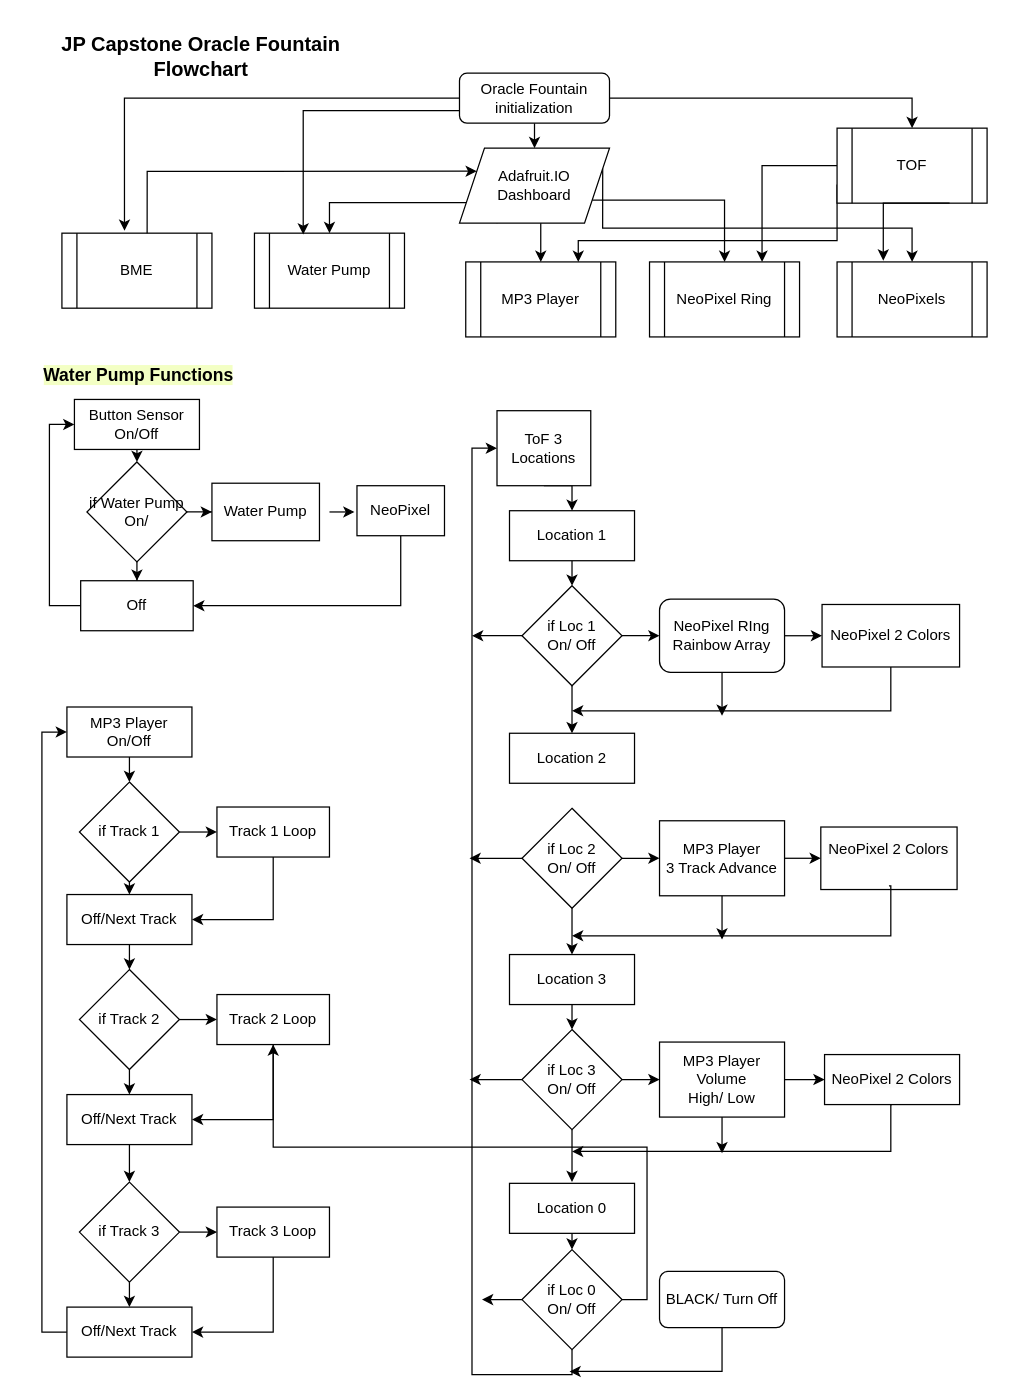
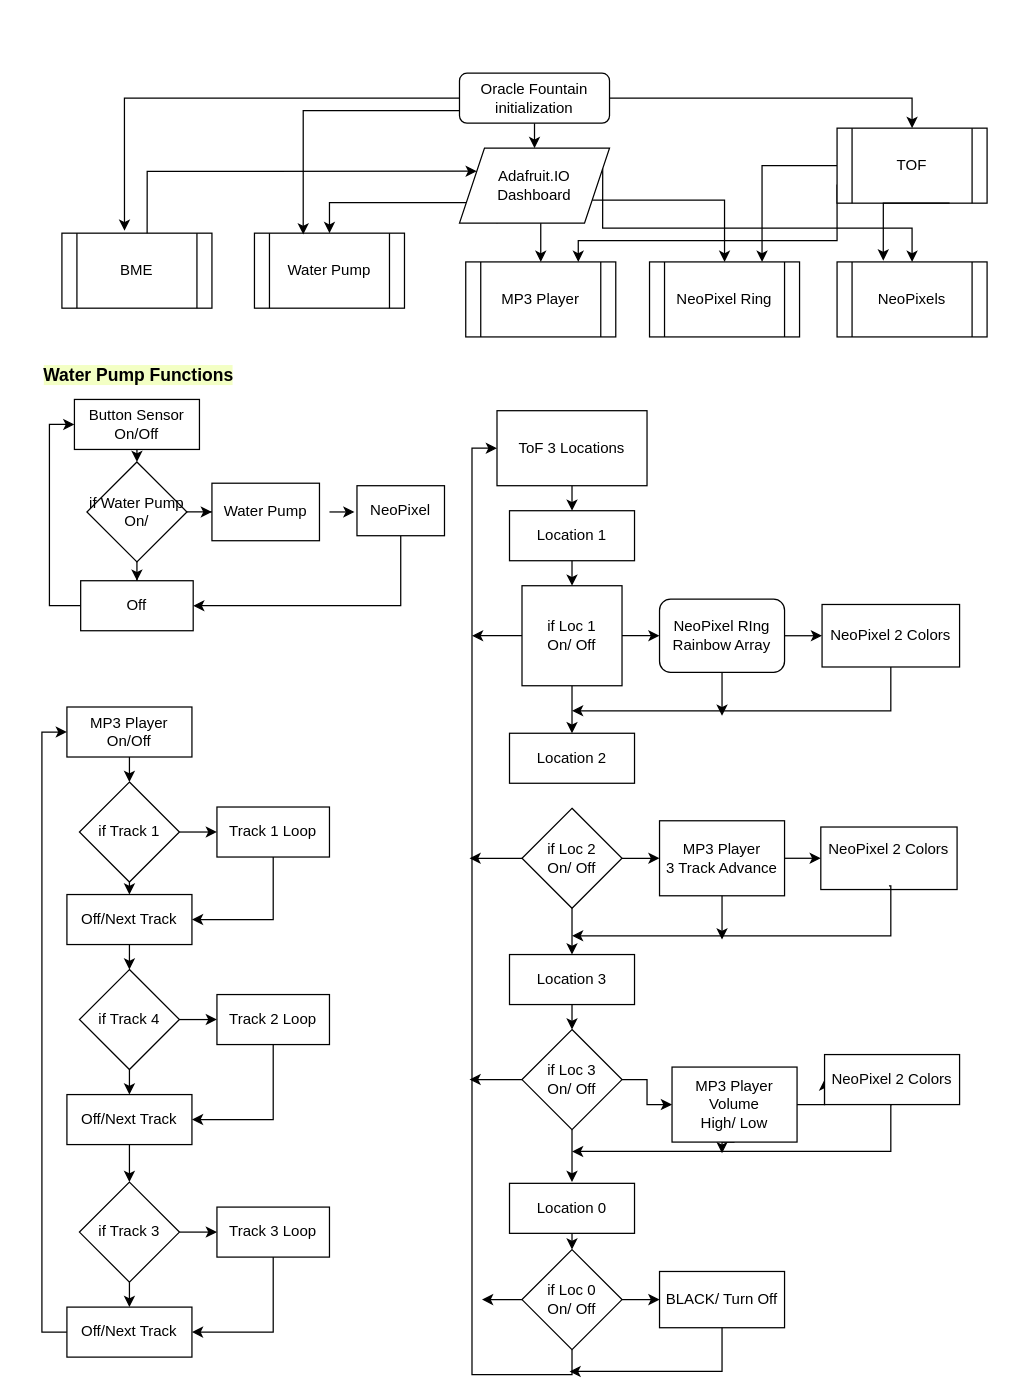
- <mxCell id="85" value="&lt;font style=&quot;font-size: 16px;&quot;&gt;&lt;b&gt;JP Capstone Oracle Fountain&lt;/b&gt;&lt;/font&gt;&lt;div&gt;&lt;font style=&quot;font-size: 16px;&quot;&gt;&lt;b&gt;Flowchart&lt;/b&gt;&lt;/font&gt;&lt;/div&gt;" style="text;html=1;align=center;verticalAlign=middle;resizable=0;points=[];autosize=1;strokeColor=none;fillColor=none;" parent="1" vertex="1"><mxGeometry x="35" y="20" width="250" height="50" as="geometry" /></mxCell>
- <mxCell id="51" value="ToF 3 Locations" style="rounded=0;whiteSpace=wrap;html=1;" parent="1" vertex="1"><mxGeometry x="397" y="328" width="75" height="60" as="geometry" /></mxCell>
+ <mxCell id="51" value="ToF 3 Locations" style="rounded=0;whiteSpace=wrap;html=1;" parent="1" vertex="1"><mxGeometry x="397" y="328" width="120" height="60" as="geometry" /></mxCell>
- <mxCell id="55" value="if Loc 1&lt;div&gt;On/ Off&lt;/div&gt;" style="rhombus;whiteSpace=wrap;html=1;" parent="1" vertex="1"><mxGeometry x="417" y="468" width="80" height="80" as="geometry" /></mxCell>
+ <mxCell id="55" value="if Loc 1&lt;div&gt;On/ Off&lt;/div&gt;" style="whiteSpace=wrap;html=1;rounded=0;" parent="1" vertex="1"><mxGeometry x="417" y="468" width="80" height="80" as="geometry" /></mxCell>
- <mxCell id="36" value="if Track 2" style="rhombus;whiteSpace=wrap;html=1;" parent="1" vertex="1"><mxGeometry x="63" y="775" width="80" height="80" as="geometry" /></mxCell>
+ <mxCell id="36" value="if Track 4" style="rhombus;whiteSpace=wrap;html=1;" parent="1" vertex="1"><mxGeometry x="63" y="775" width="80" height="80" as="geometry" /></mxCell>
- <mxCell id="77" value="MP3 Player Volume&lt;div&gt;High/ Low&lt;/div&gt;" style="rounded=0;whiteSpace=wrap;html=1;" parent="1" vertex="1"><mxGeometry x="527" y="833" width="100" height="60" as="geometry" /></mxCell>
+ <mxCell id="77" value="MP3 Player Volume&lt;div&gt;High/ Low&lt;/div&gt;" style="rounded=0;whiteSpace=wrap;html=1;" parent="1" vertex="1"><mxGeometry x="537" y="853" width="100" height="60" as="geometry" /></mxCell>
- <mxCell id="91" style="edgeStyle=orthogonalEdgeStyle;rounded=0;orthogonalLoop=1;jettySize=auto;html=1;exitX=1;exitY=0.5;exitDx=0;exitDy=0;" parent="1" source="94" target="38" edge="1"><mxGeometry relative="1" as="geometry" /></mxCell>
+ <mxCell id="91" style="edgeStyle=orthogonalEdgeStyle;rounded=0;orthogonalLoop=1;jettySize=auto;html=1;exitX=1;exitY=0.5;exitDx=0;exitDy=0;entryX=0;entryY=0.5;entryDx=0;entryDy=0;" parent="1" source="94" target="95" edge="1"><mxGeometry relative="1" as="geometry" /></mxCell>
- <mxCell id="95" value="BLACK/ Turn Off" style="whiteSpace=wrap;html=1;rounded=1;" parent="1" vertex="1"><mxGeometry x="527" y="1016.5" width="100" height="45" as="geometry" /></mxCell>
+ <mxCell id="95" value="BLACK/ Turn Off" style="rounded=0;whiteSpace=wrap;html=1;" parent="1" vertex="1"><mxGeometry x="527" y="1016.5" width="100" height="45" as="geometry" /></mxCell>
